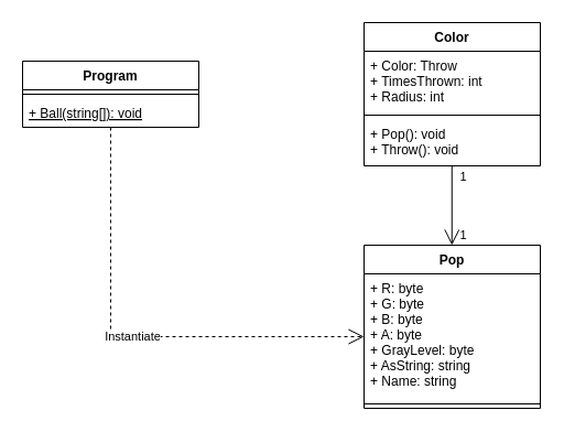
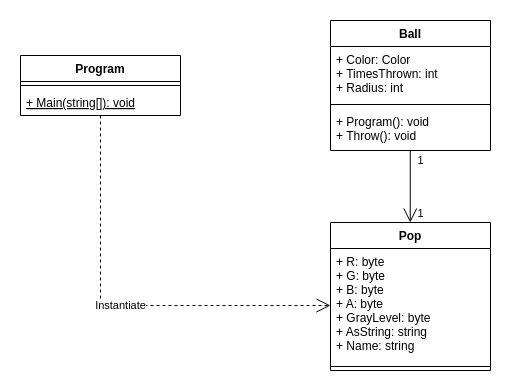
- <mxCell id="8" value="Color" style="swimlane;fontStyle=1;align=center;verticalAlign=top;childLayout=stackLayout;horizontal=1;startSize=26;horizontalStack=0;resizeParent=1;resizeParentMax=0;resizeLast=0;collapsible=1;marginBottom=0;" vertex="1" parent="1"><mxGeometry x="330" y="20" width="160" height="130" as="geometry" /></mxCell>
+ <mxCell id="8" value="Ball" style="swimlane;fontStyle=1;align=center;verticalAlign=top;childLayout=stackLayout;horizontal=1;startSize=26;horizontalStack=0;resizeParent=1;resizeParentMax=0;resizeLast=0;collapsible=1;marginBottom=0;" vertex="1" parent="1"><mxGeometry x="330" y="20" width="160" height="130" as="geometry" /></mxCell>
- <mxCell id="9" value="+ Color: Throw&#10;+ TimesThrown: int&#10;+ Radius: int&#10;" style="text;strokeColor=none;fillColor=none;align=left;verticalAlign=top;spacingLeft=4;spacingRight=4;overflow=hidden;rotatable=0;points=[[0,0.5],[1,0.5]];portConstraint=eastwest;" vertex="1" parent="8"><mxGeometry y="26" width="160" height="54" as="geometry" /></mxCell>
+ <mxCell id="9" value="+ Color: Color&#10;+ TimesThrown: int&#10;+ Radius: int&#10;" style="text;strokeColor=none;fillColor=none;align=left;verticalAlign=top;spacingLeft=4;spacingRight=4;overflow=hidden;rotatable=0;points=[[0,0.5],[1,0.5]];portConstraint=eastwest;" vertex="1" parent="8"><mxGeometry y="26" width="160" height="54" as="geometry" /></mxCell>
- <mxCell id="4" value="+ Ball(string[]): void" style="text;strokeColor=none;fillColor=none;align=left;verticalAlign=top;spacingLeft=4;spacingRight=4;overflow=hidden;rotatable=0;points=[[0,0.5],[1,0.5]];portConstraint=eastwest;fontStyle=4" vertex="1" parent="2"><mxGeometry y="34" width="160" height="26" as="geometry" /></mxCell>
+ <mxCell id="4" value="+ Main(string[]): void" style="text;strokeColor=none;fillColor=none;align=left;verticalAlign=top;spacingLeft=4;spacingRight=4;overflow=hidden;rotatable=0;points=[[0,0.5],[1,0.5]];portConstraint=eastwest;fontStyle=4" vertex="1" parent="2"><mxGeometry y="34" width="160" height="26" as="geometry" /></mxCell>
- <mxCell id="11" value="+ Pop(): void&#10;+ Throw(): void&#10;" style="text;strokeColor=none;fillColor=none;align=left;verticalAlign=top;spacingLeft=4;spacingRight=4;overflow=hidden;rotatable=0;points=[[0,0.5],[1,0.5]];portConstraint=eastwest;" vertex="1" parent="8"><mxGeometry y="88" width="160" height="42" as="geometry" /></mxCell>
+ <mxCell id="11" value="+ Program(): void&#10;+ Throw(): void&#10;" style="text;strokeColor=none;fillColor=none;align=left;verticalAlign=top;spacingLeft=4;spacingRight=4;overflow=hidden;rotatable=0;points=[[0,0.5],[1,0.5]];portConstraint=eastwest;" vertex="1" parent="8"><mxGeometry y="88" width="160" height="42" as="geometry" /></mxCell>
